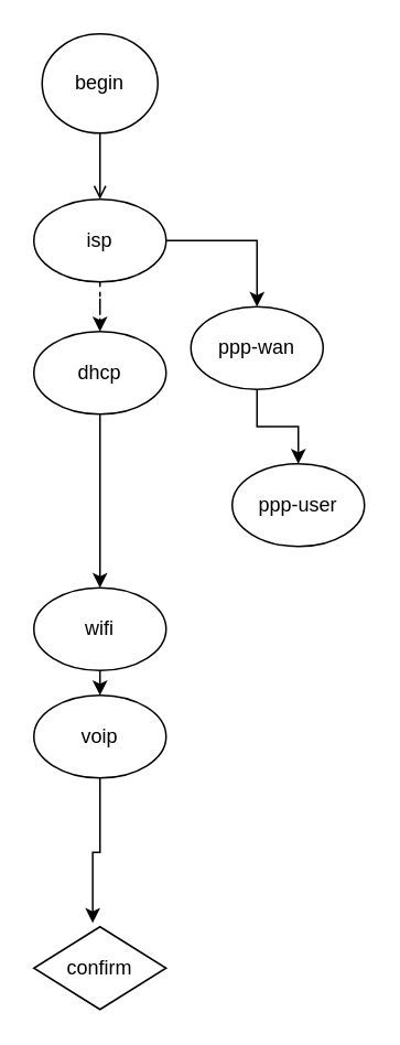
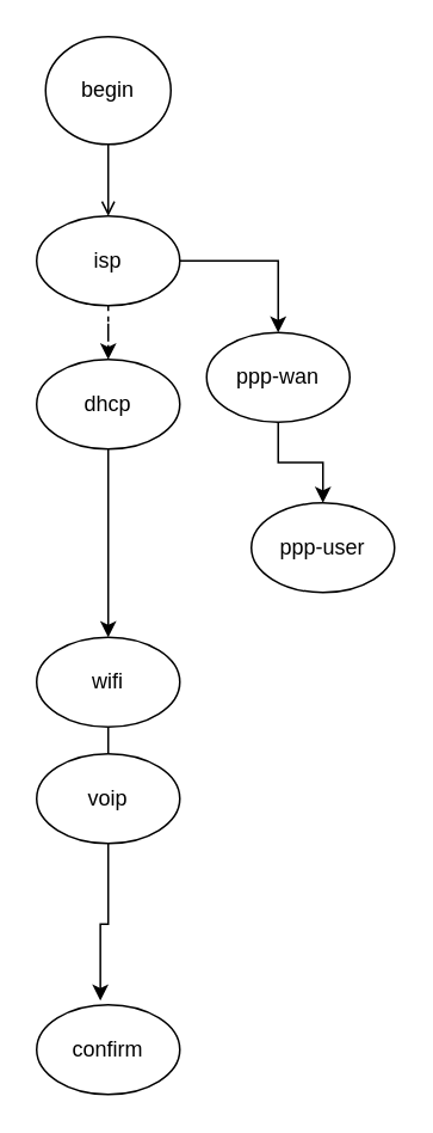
- <mxCell id="12" style="edgeStyle=orthogonalEdgeStyle;rounded=0;orthogonalLoop=1;jettySize=auto;html=1;exitX=0.5;exitY=1;exitDx=0;exitDy=0;entryX=0.5;entryY=0;entryDx=0;entryDy=0;" edge="1" parent="1" source="13" target="15"><mxGeometry relative="1" as="geometry" /></mxCell>
+ <mxCell id="12" style="edgeStyle=orthogonalEdgeStyle;rounded=0;orthogonalLoop=1;jettySize=auto;html=1;exitX=0.5;exitY=1;exitDx=0;exitDy=0;entryX=0.5;entryY=0;entryDx=0;entryDy=0;endArrow=none;" edge="1" parent="1" source="13" target="15"><mxGeometry relative="1" as="geometry" /></mxCell>
- <mxCell id="16" value="confirm" style="rhombus;whiteSpace=wrap;html=1;" vertex="1" parent="1"><mxGeometry x="20" y="560" width="80" height="50" as="geometry" /></mxCell>
+ <mxCell id="16" value="confirm" style="ellipse;whiteSpace=wrap;html=1;" vertex="1" parent="1"><mxGeometry x="20" y="560" width="80" height="50" as="geometry" /></mxCell>
